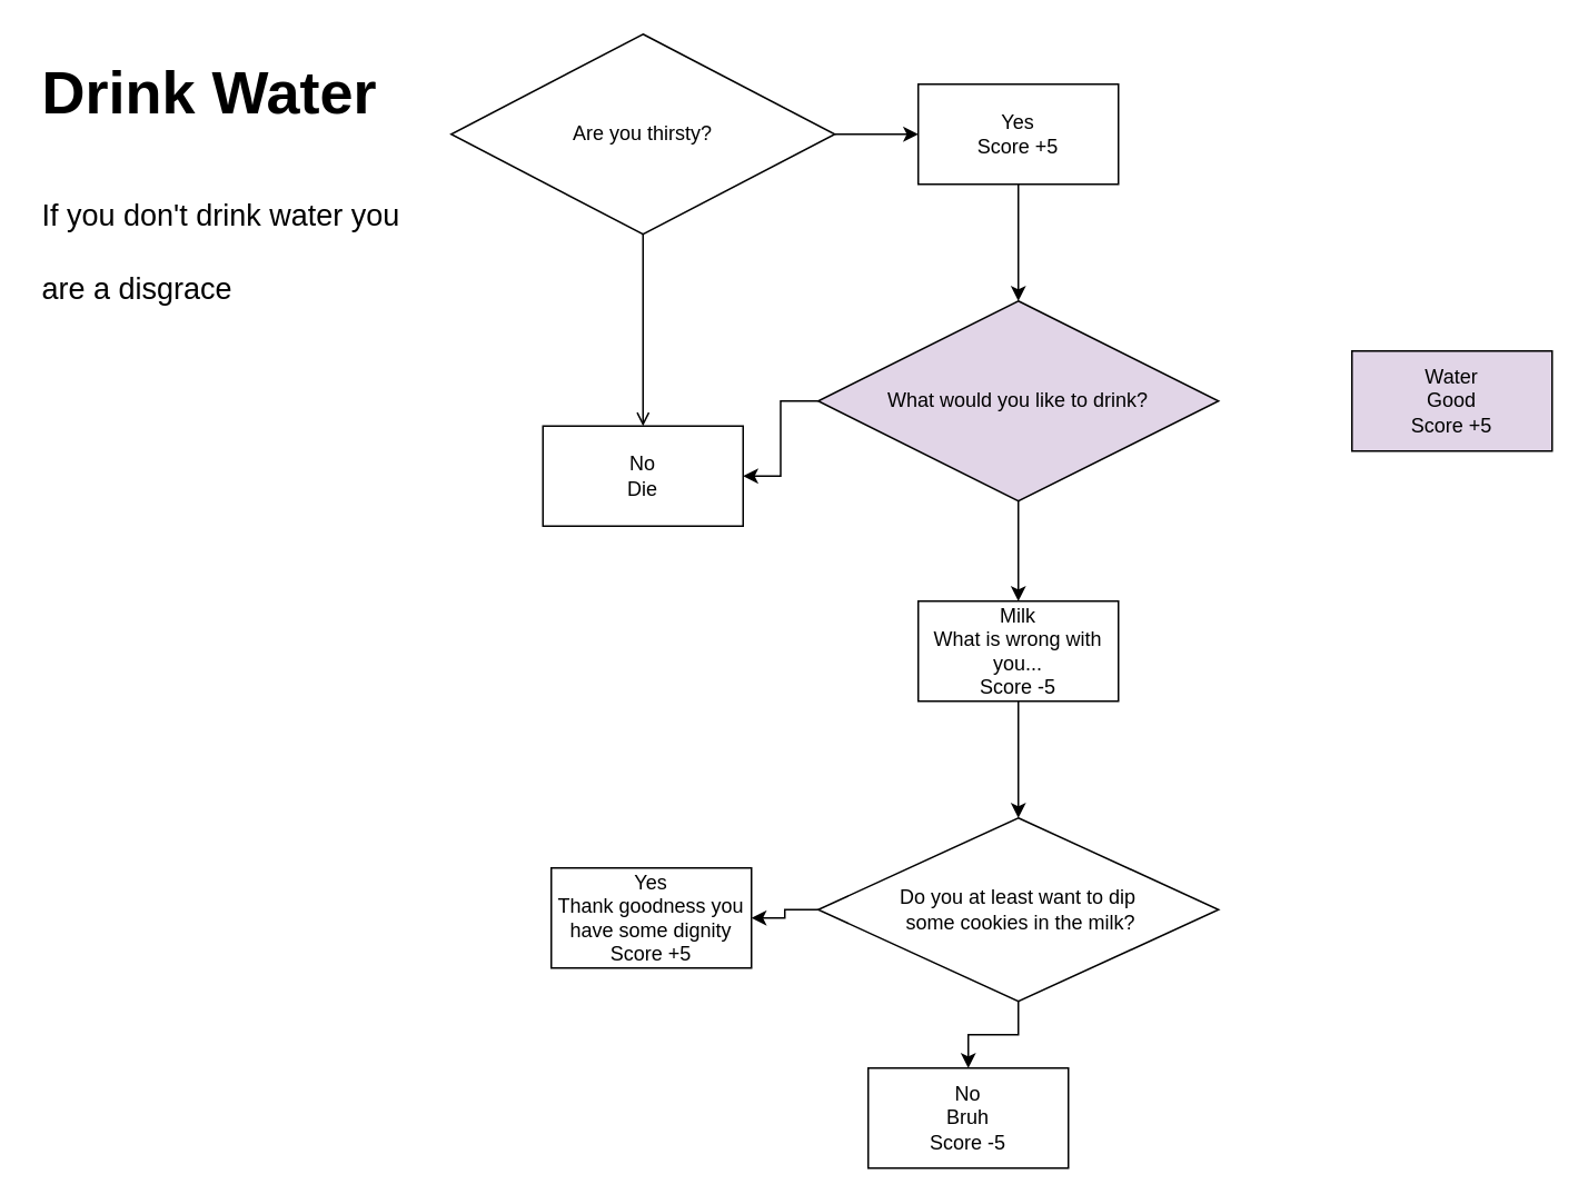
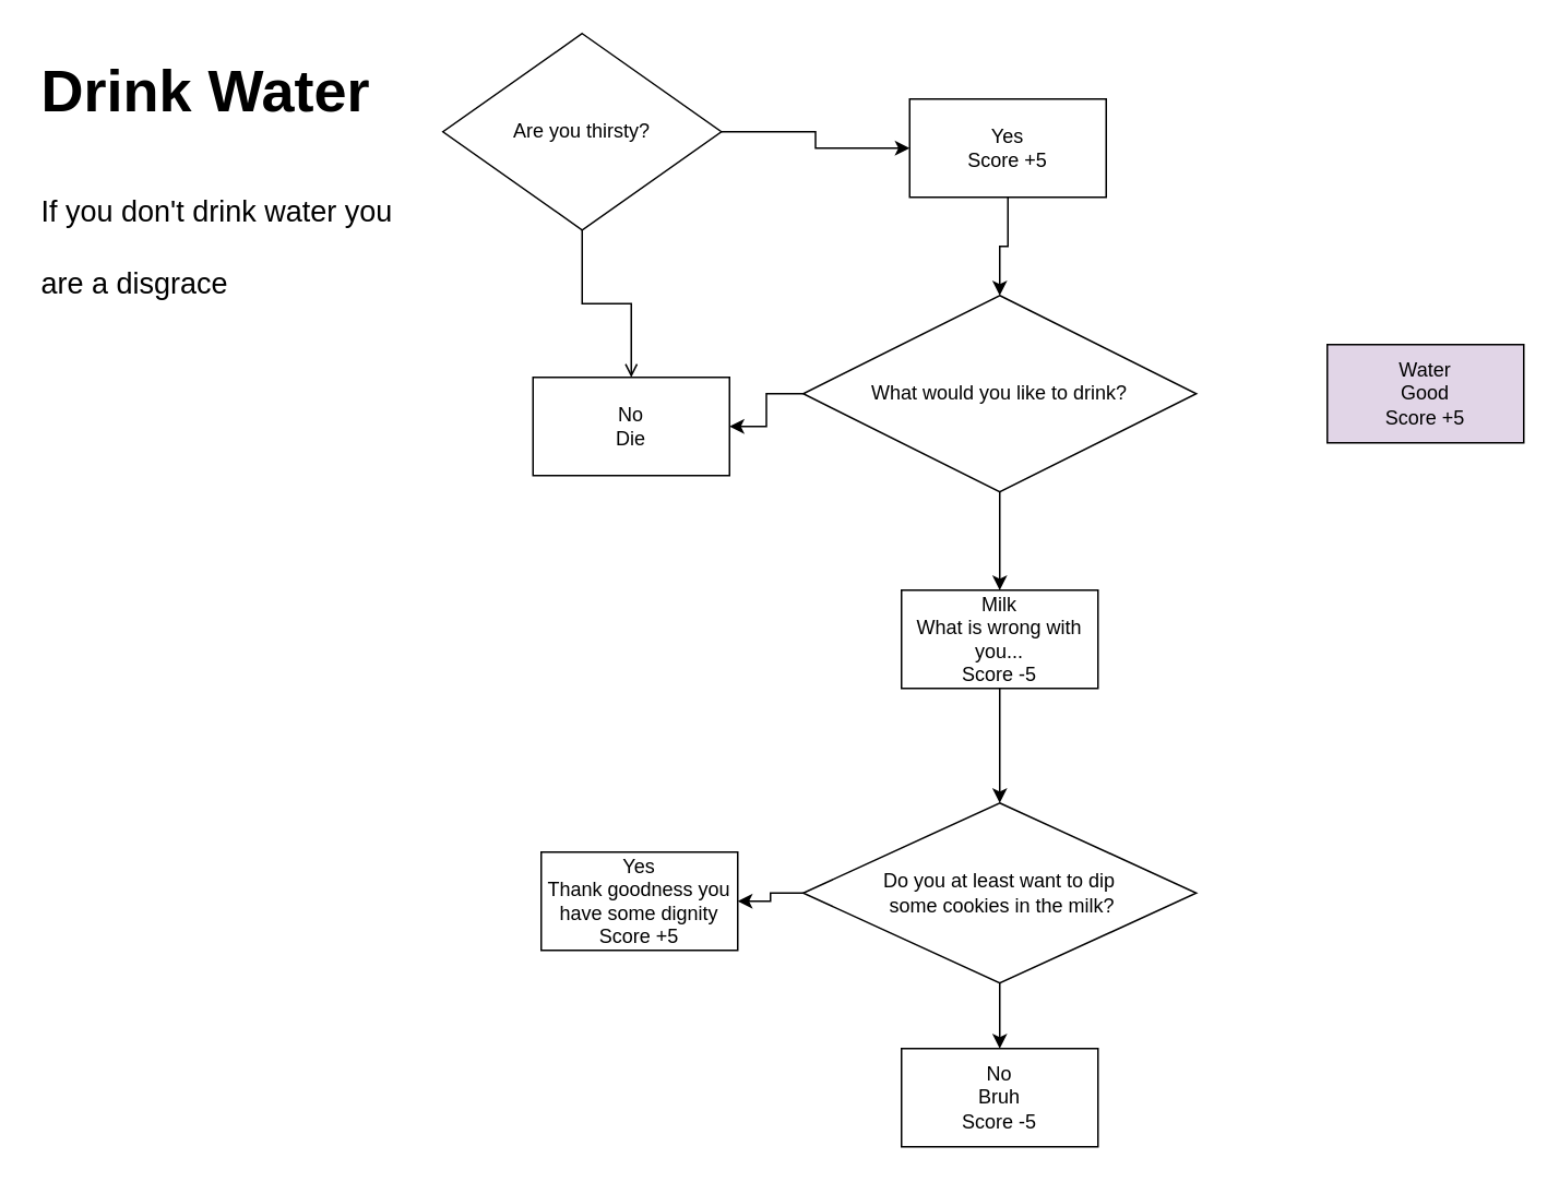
- <mxCell id="4" value="Are you thirsty?" style="rhombus;whiteSpace=wrap;html=1;" vertex="1" parent="1"><mxGeometry x="270" y="20" width="230" height="120" as="geometry" /></mxCell>
+ <mxCell id="4" value="Are you thirsty?" style="rhombus;whiteSpace=wrap;html=1;" vertex="1" parent="1"><mxGeometry x="270" y="20" width="170" height="120" as="geometry" /></mxCell>
- <mxCell id="7" value="Yes&lt;br&gt;Score +5" style="whiteSpace=wrap;html=1;" vertex="1" parent="1"><mxGeometry x="550" y="50" width="120" height="60" as="geometry" /></mxCell>
+ <mxCell id="7" value="Yes&lt;br&gt;Score +5" style="whiteSpace=wrap;html=1;" vertex="1" parent="1"><mxGeometry x="555" y="60" width="120" height="60" as="geometry" /></mxCell>
- <mxCell id="11" value="What would you like to drink?" style="rhombus;whiteSpace=wrap;html=1;fillColor=#e1d5e7;" vertex="1" parent="1"><mxGeometry x="490" y="180" width="240" height="120" as="geometry" /></mxCell>
+ <mxCell id="11" value="What would you like to drink?" style="rhombus;whiteSpace=wrap;html=1;" vertex="1" parent="1"><mxGeometry x="490" y="180" width="240" height="120" as="geometry" /></mxCell>
- <mxCell id="5" value="No&lt;br&gt;Die" style="whiteSpace=wrap;html=1;" vertex="1" parent="1"><mxGeometry x="325" y="255" width="120" height="60" as="geometry" /></mxCell>
+ <mxCell id="5" value="No&lt;br&gt;Die" style="whiteSpace=wrap;html=1;" vertex="1" parent="1"><mxGeometry x="325" y="230" width="120" height="60" as="geometry" /></mxCell>
- <mxCell id="18" value="No&lt;br&gt;Bruh&lt;br&gt;Score -5" style="whiteSpace=wrap;html=1;" vertex="1" parent="1"><mxGeometry x="520" y="640" width="120" height="60" as="geometry" /></mxCell>
+ <mxCell id="18" value="No&lt;br&gt;Bruh&lt;br&gt;Score -5" style="whiteSpace=wrap;html=1;" vertex="1" parent="1"><mxGeometry x="550" y="640" width="120" height="60" as="geometry" /></mxCell>
